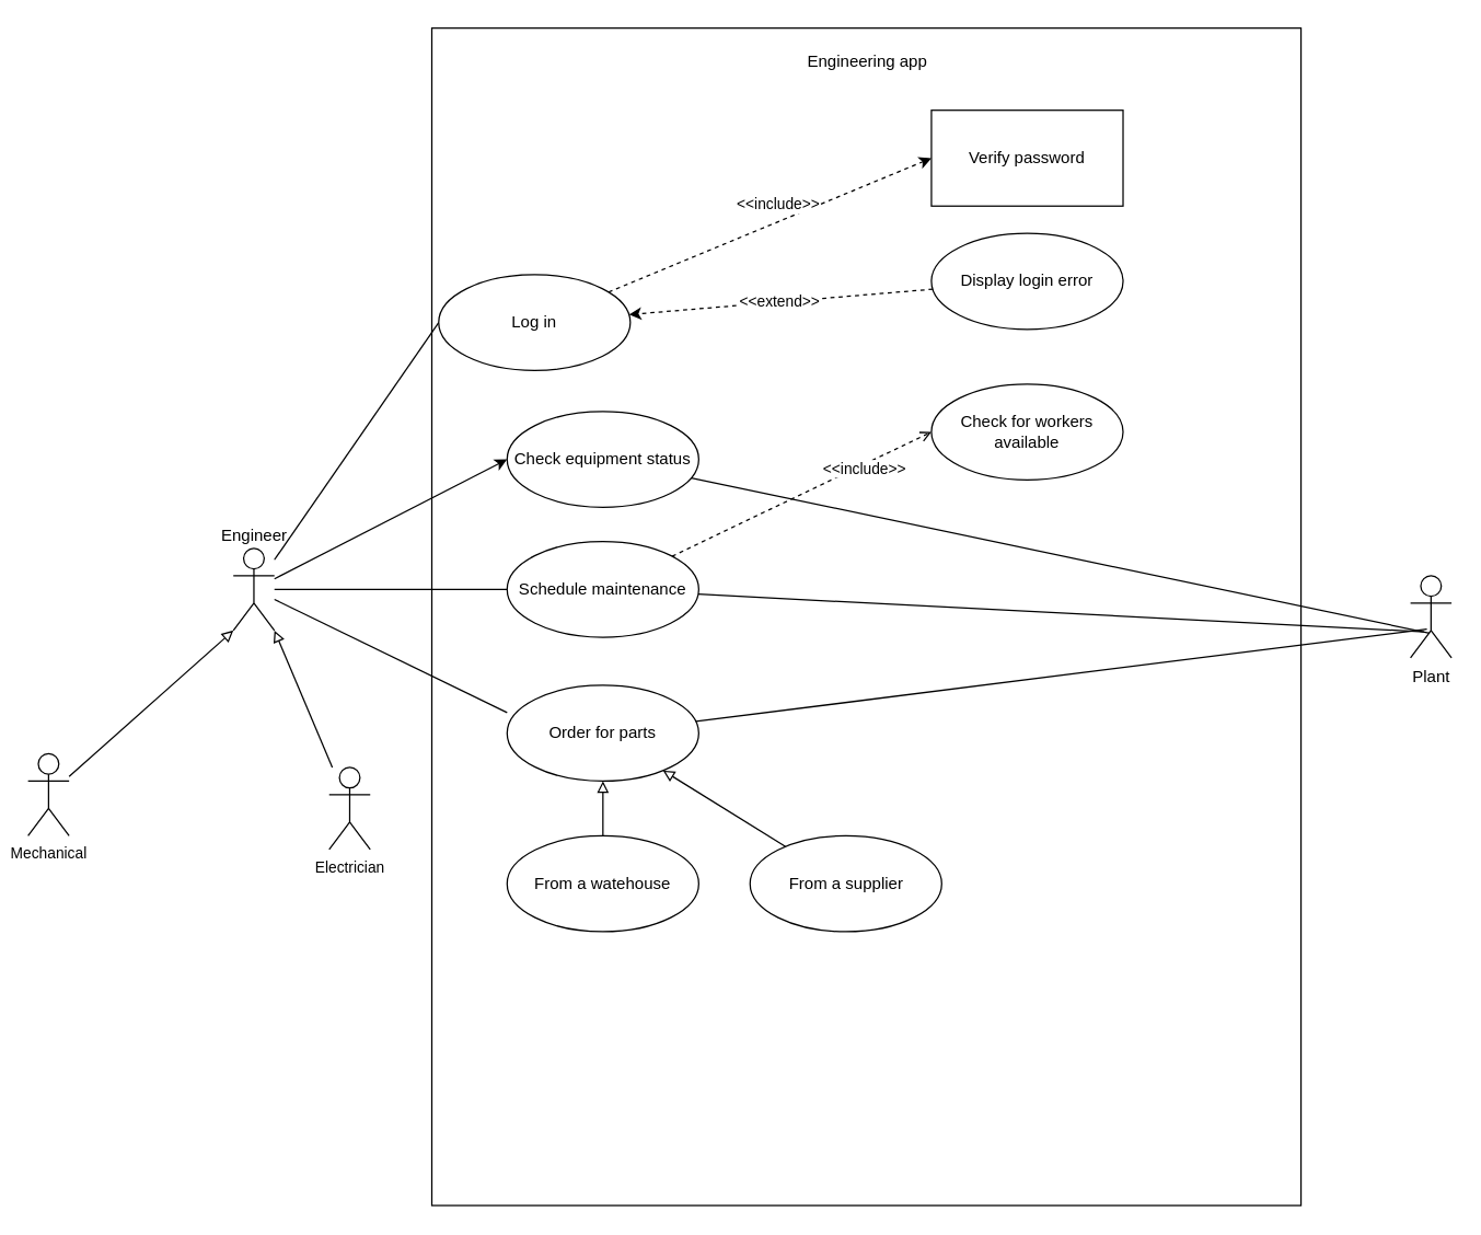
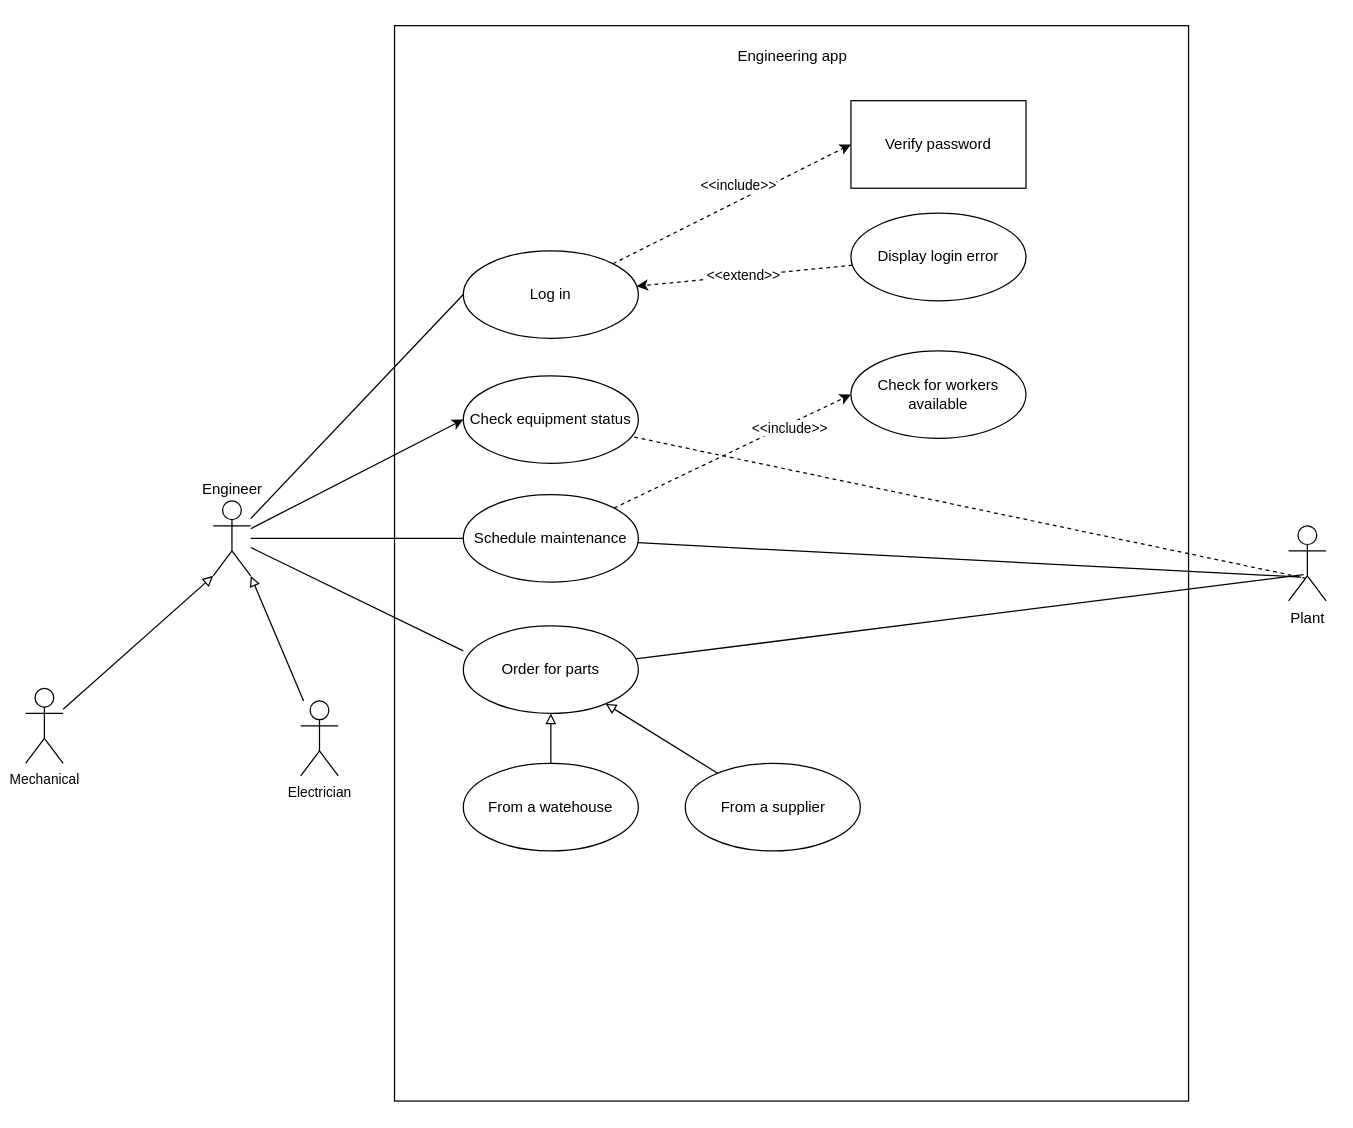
- <mxCell id="12" value="Log in" style="ellipse;whiteSpace=wrap;html=1;" vertex="1" parent="1"><mxGeometry x="320" y="200" width="140" height="70" as="geometry" /></mxCell>
+ <mxCell id="12" value="Log in" style="ellipse;whiteSpace=wrap;html=1;" vertex="1" parent="1"><mxGeometry x="370" y="200" width="140" height="70" as="geometry" /></mxCell>
- <mxCell id="14" style="rounded=0;orthogonalLoop=1;jettySize=auto;html=1;entryX=0;entryY=0.5;entryDx=0;entryDy=0;dashed=1;endArrow=open;" edge="1" parent="1" source="15" target="25"><mxGeometry relative="1" as="geometry" /></mxCell>
+ <mxCell id="14" style="rounded=0;orthogonalLoop=1;jettySize=auto;html=1;entryX=0;entryY=0.5;entryDx=0;entryDy=0;dashed=1;" edge="1" parent="1" source="15" target="25"><mxGeometry relative="1" as="geometry" /></mxCell>
- <mxCell id="8" style="rounded=0;orthogonalLoop=1;jettySize=auto;html=1;endArrow=none;endFill=0;exitX=0.467;exitY=0.7;exitDx=0;exitDy=0;exitPerimeter=0;" edge="1" parent="1" source="9" target="13"><mxGeometry relative="1" as="geometry"><mxPoint x="1020" y="250" as="sourcePoint" /></mxGeometry></mxCell>
+ <mxCell id="8" style="rounded=0;orthogonalLoop=1;jettySize=auto;html=1;endArrow=none;endFill=0;exitX=0.467;exitY=0.7;exitDx=0;exitDy=0;exitPerimeter=0;dashed=1;" edge="1" parent="1" source="9" target="13"><mxGeometry relative="1" as="geometry"><mxPoint x="1020" y="250" as="sourcePoint" /></mxGeometry></mxCell>
